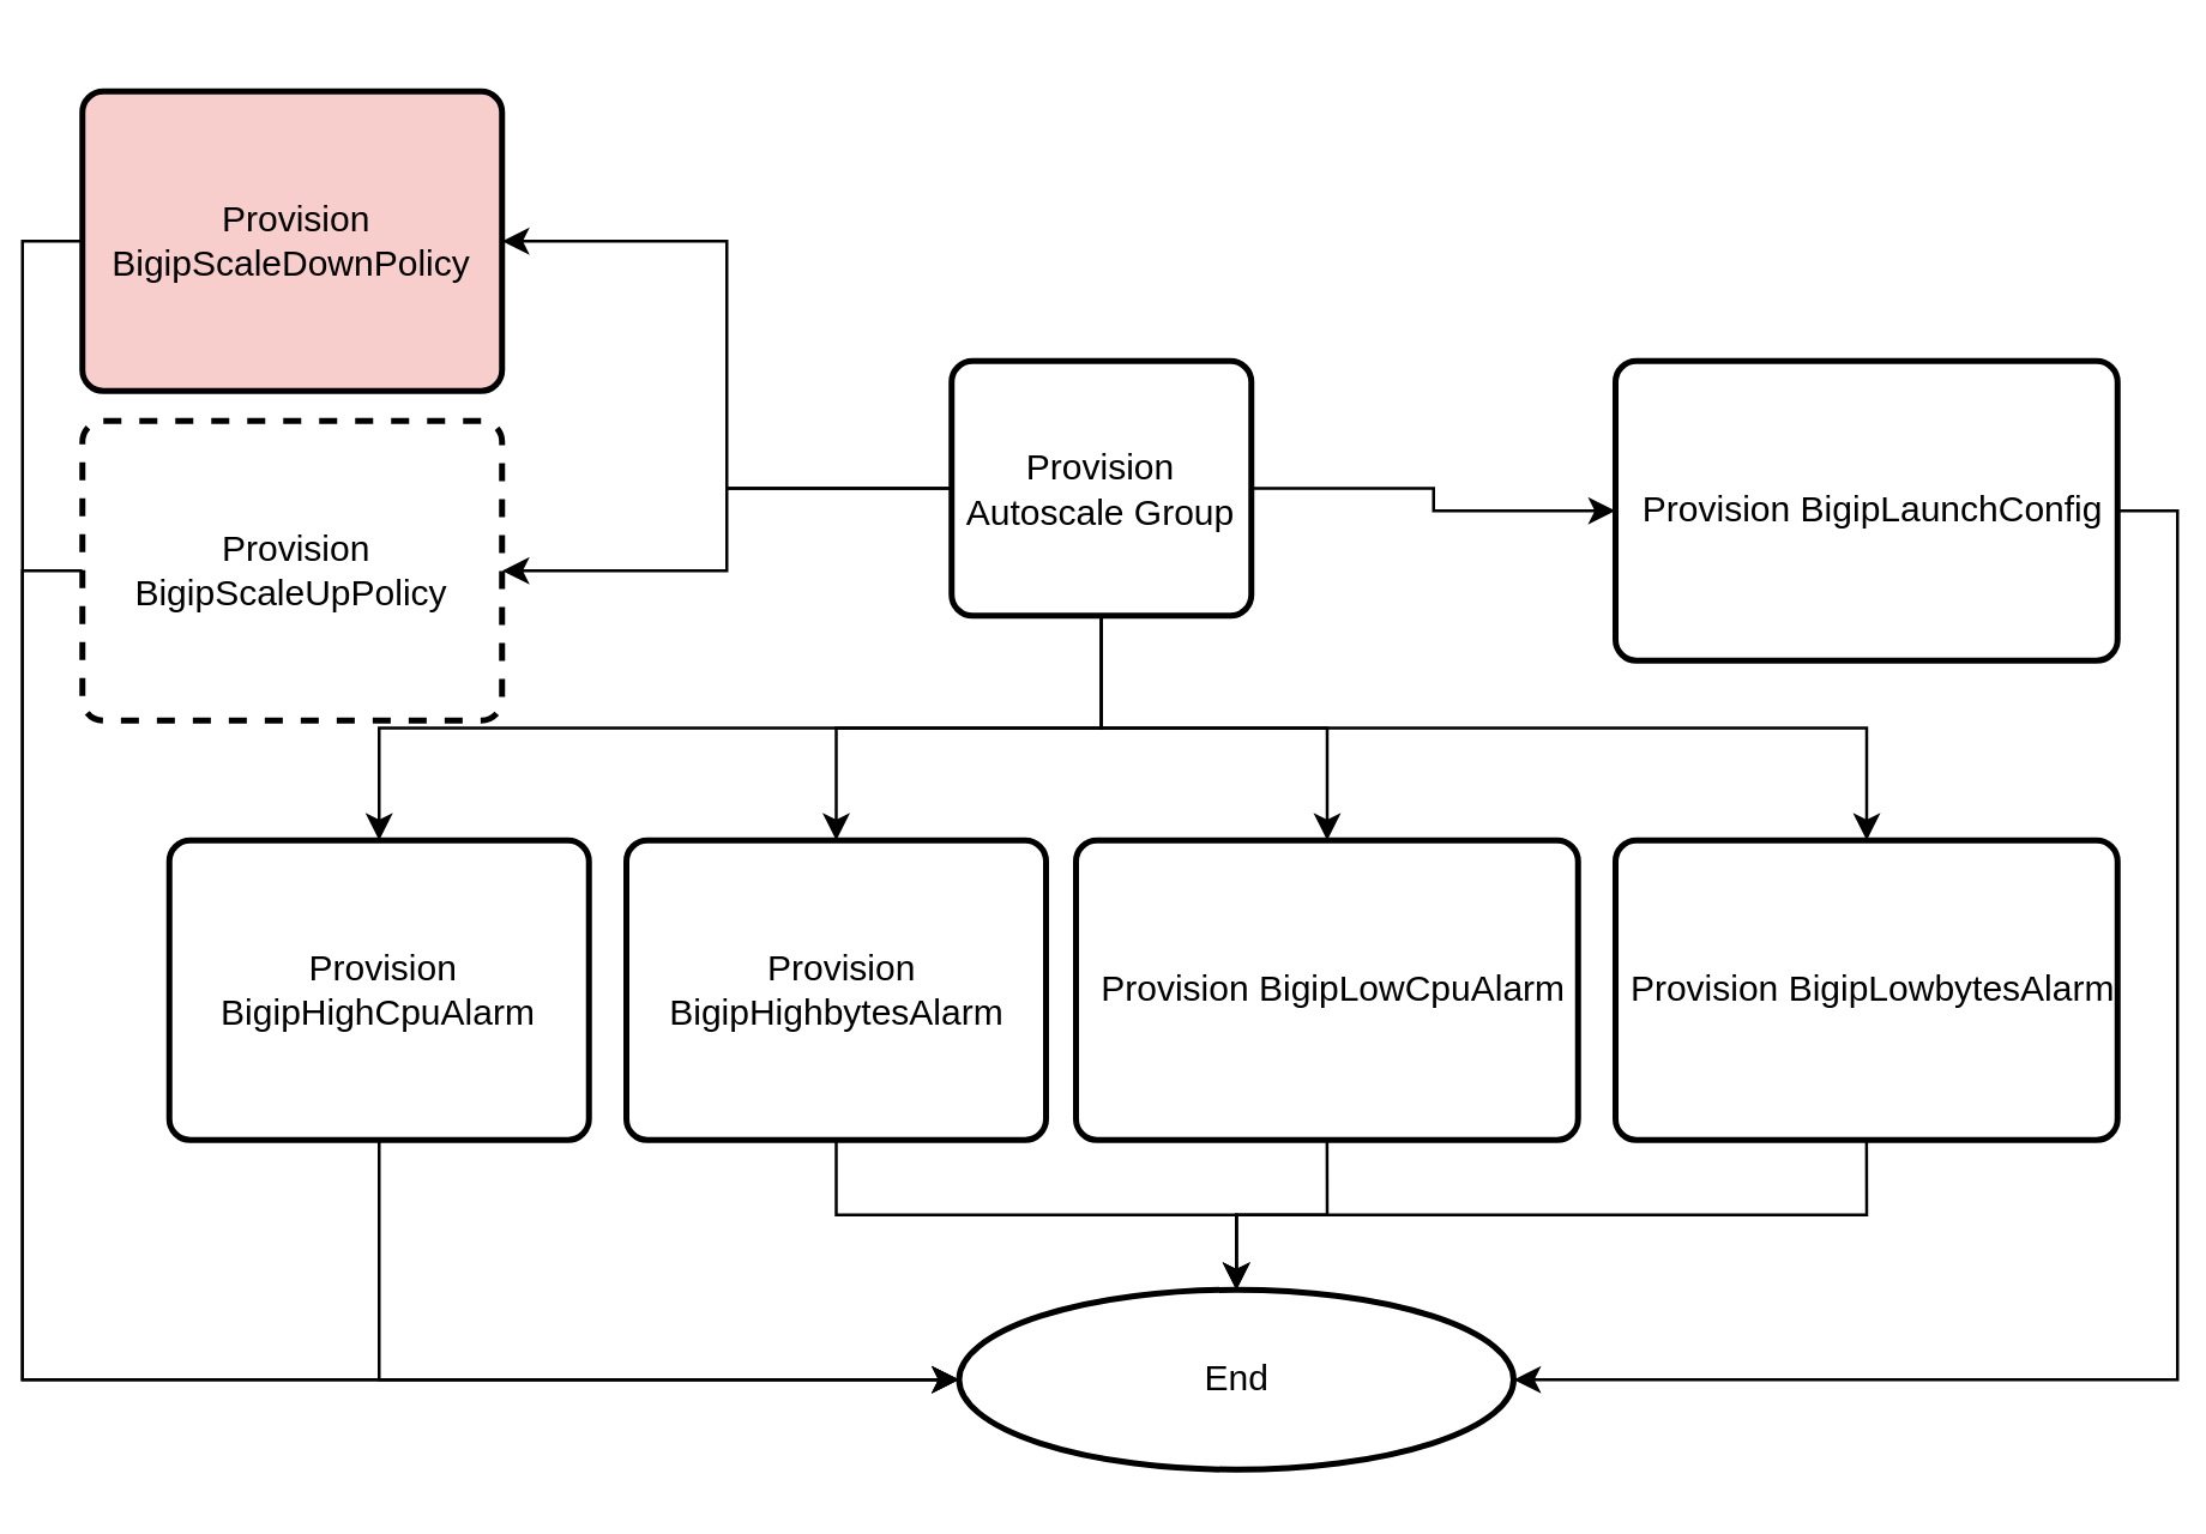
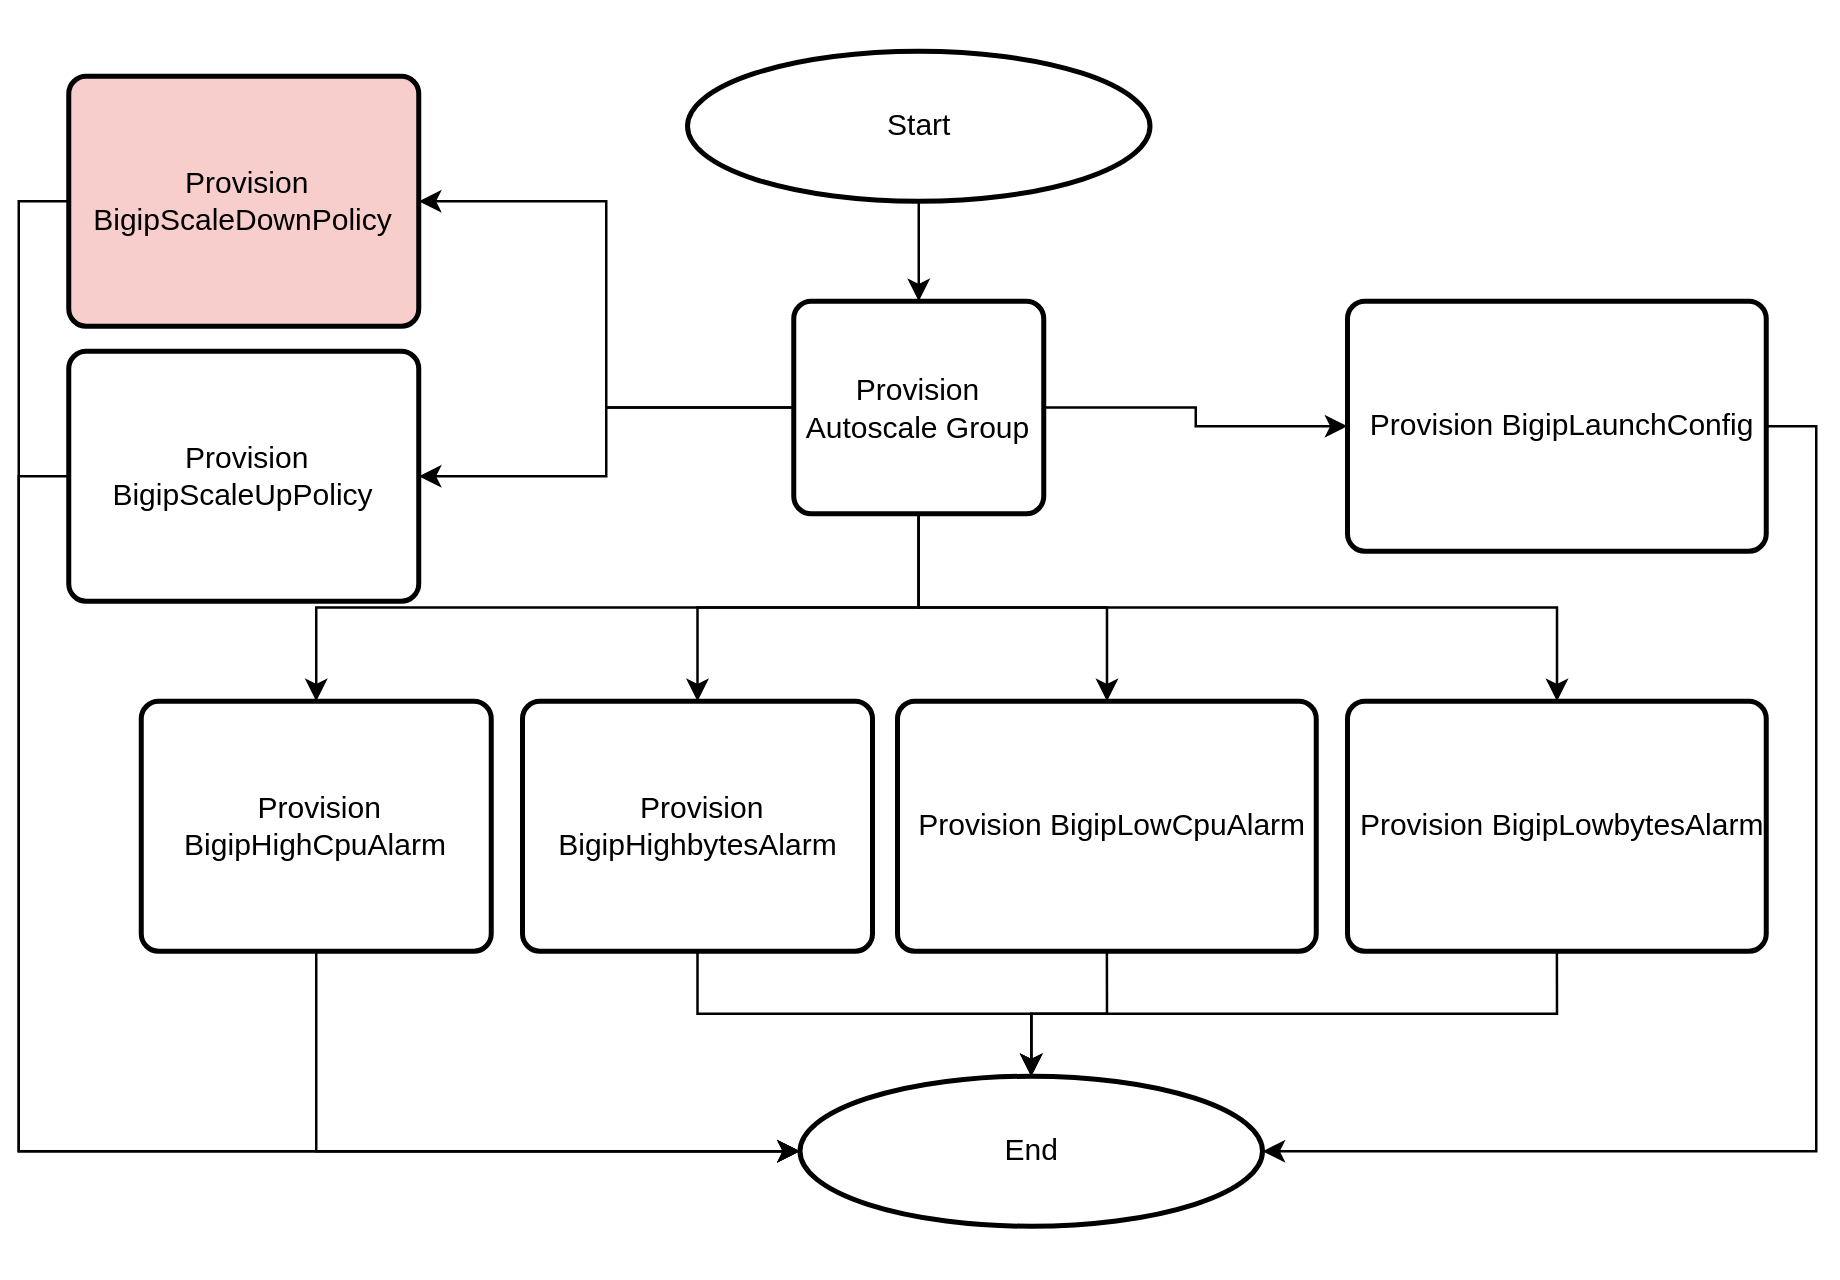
+ <mxCell id="11" value="Start" style="strokeWidth=2;html=1;shape=mxgraph.flowchart.start_1;whiteSpace=wrap;" vertex="1" parent="1"><mxGeometry x="267.5" y="20" width="185" height="60" as="geometry" /></mxCell>
+ <mxCell id="10" style="edgeStyle=orthogonalEdgeStyle;rounded=0;orthogonalLoop=1;jettySize=auto;html=1;exitX=0.5;exitY=1;exitDx=0;exitDy=0;exitPerimeter=0;" edge="1" parent="1" source="11" target="9"><mxGeometry relative="1" as="geometry" /></mxCell>
- <mxCell id="23" value="&amp;nbsp;Provision BigipScaleUpPolicy" style="rounded=1;whiteSpace=wrap;html=1;absoluteArcSize=1;arcSize=14;strokeWidth=2;dashed=1;" vertex="1" parent="1"><mxGeometry x="20" y="140" width="140" height="100" as="geometry" /></mxCell>
+ <mxCell id="23" value="&amp;nbsp;Provision BigipScaleUpPolicy" style="rounded=1;whiteSpace=wrap;html=1;absoluteArcSize=1;arcSize=14;strokeWidth=2;" vertex="1" parent="1"><mxGeometry x="20" y="140" width="140" height="100" as="geometry" /></mxCell>
